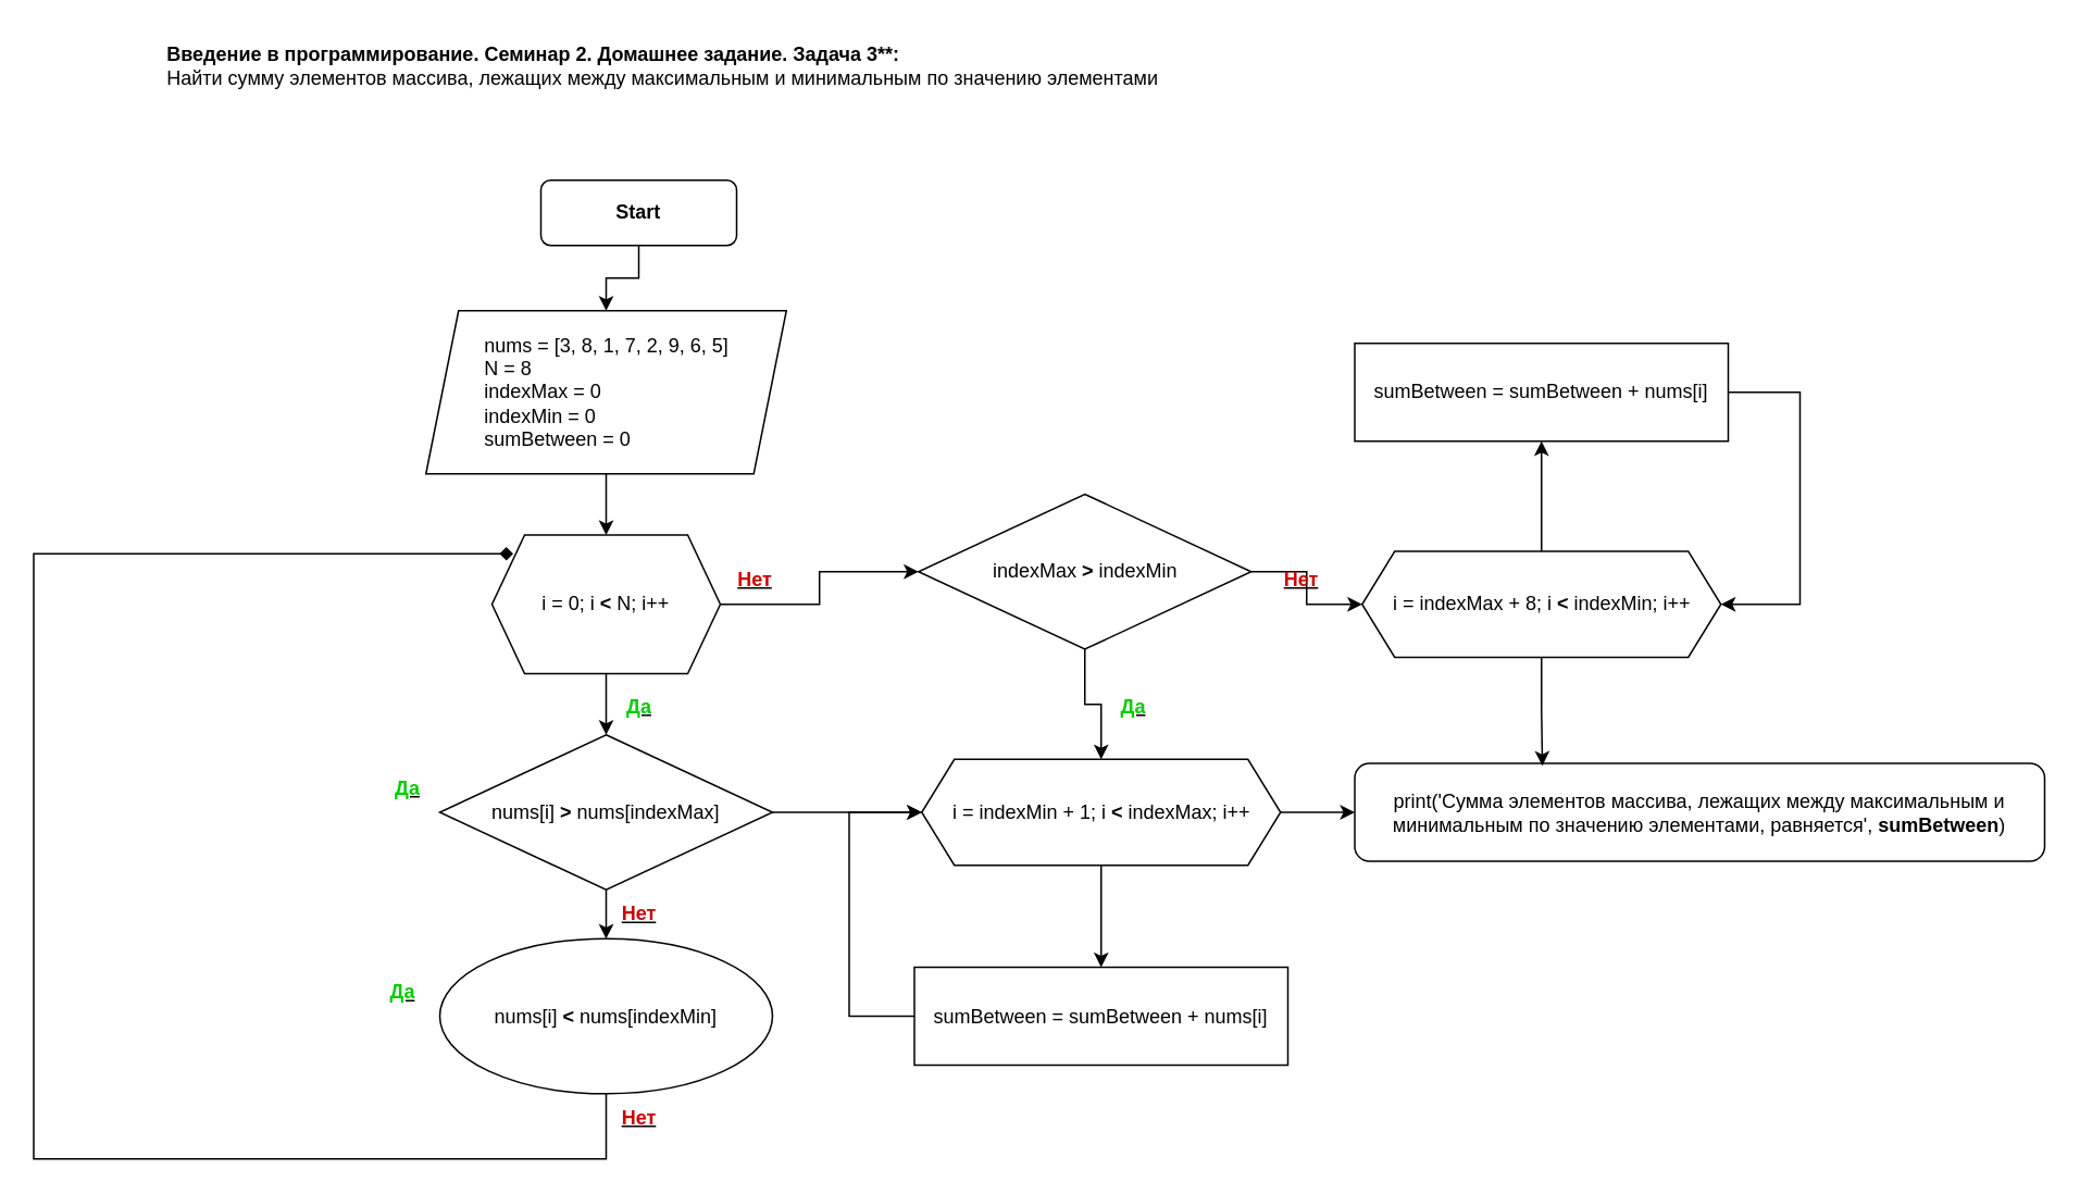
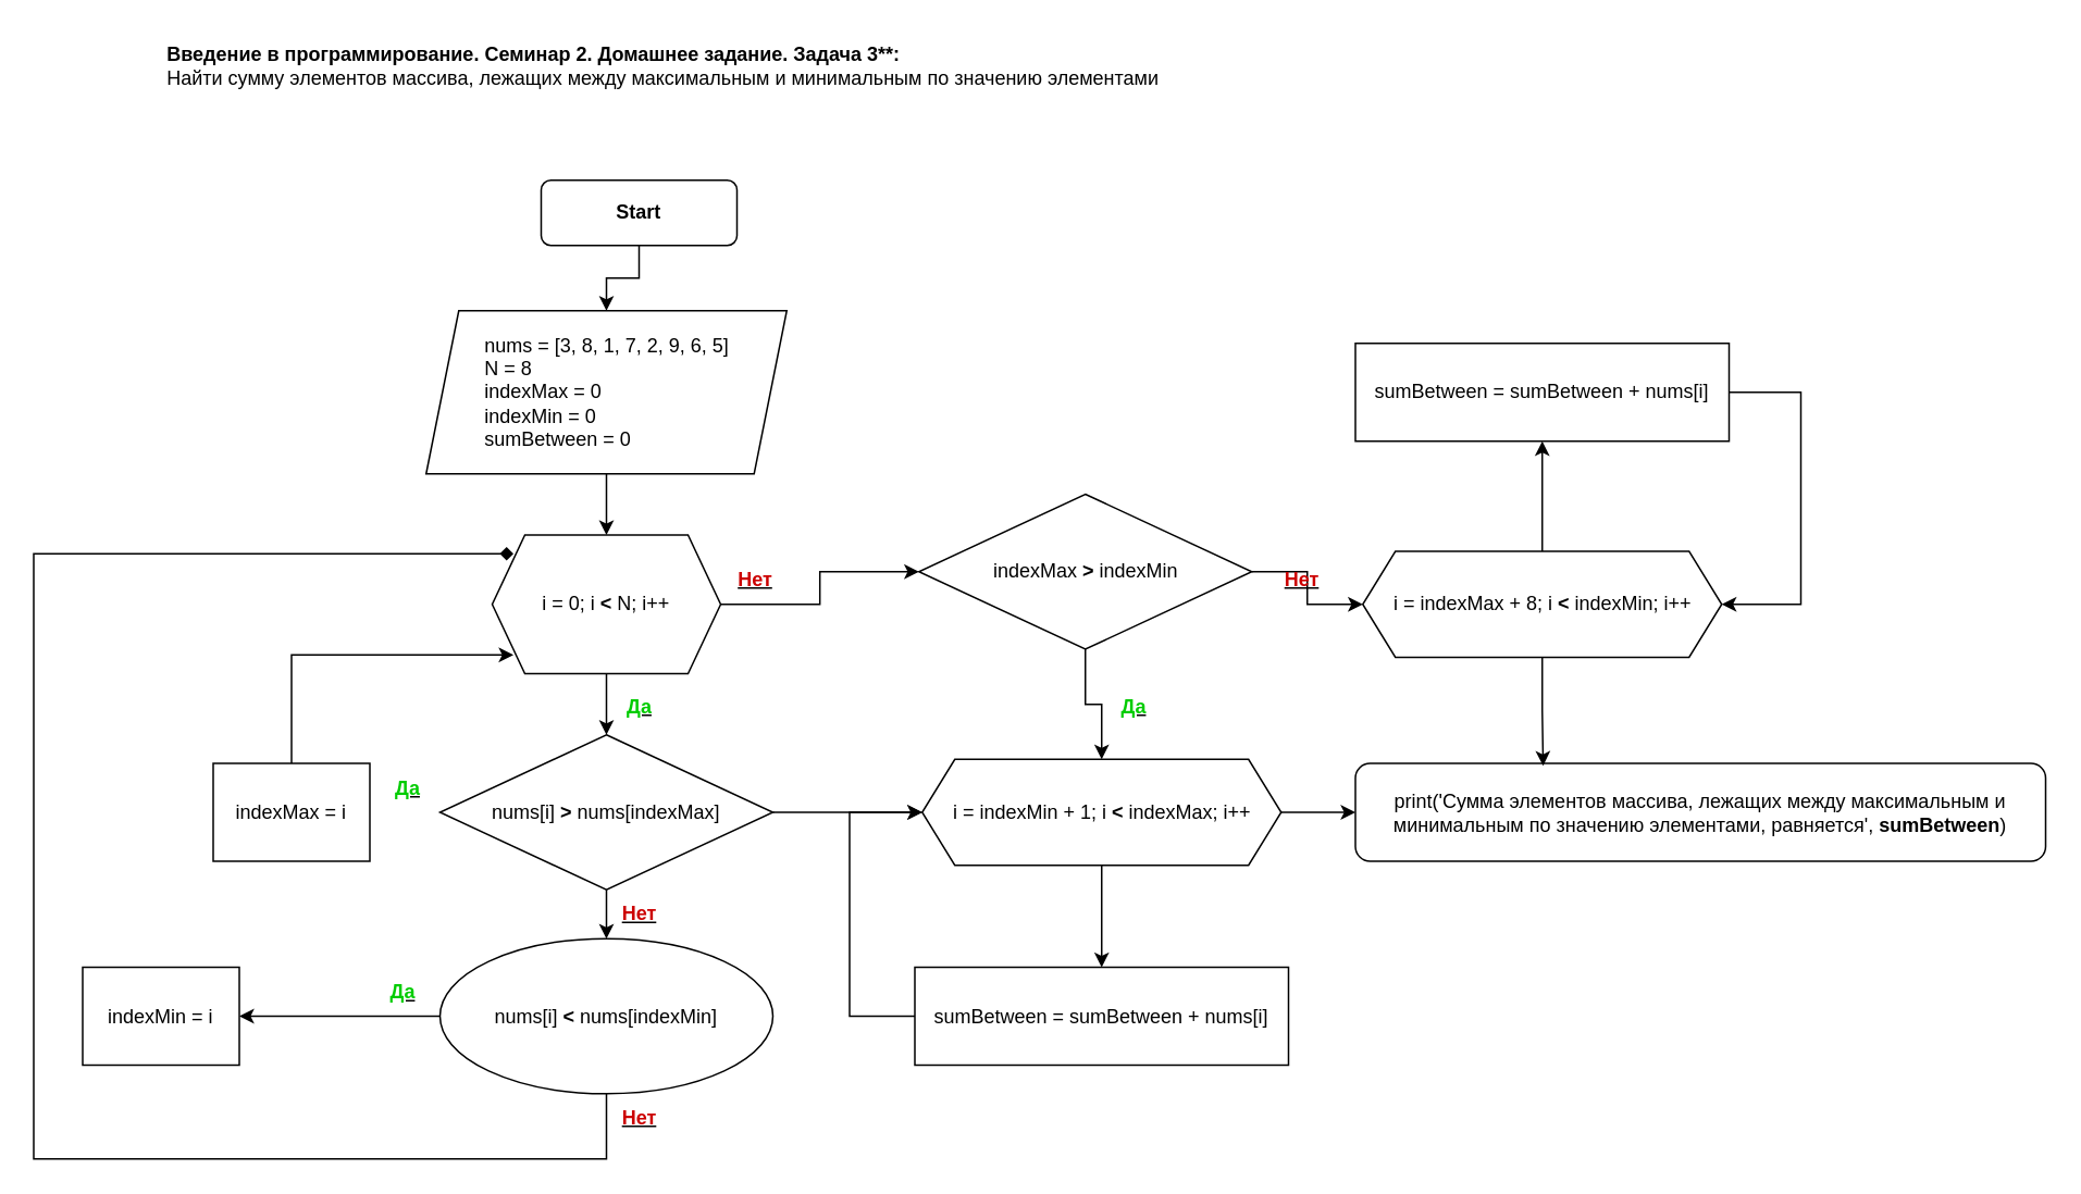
+ <mxCell id="20" style="edgeStyle=orthogonalEdgeStyle;rounded=0;orthogonalLoop=1;jettySize=auto;html=1;entryX=0.093;entryY=0.865;entryDx=0;entryDy=0;entryPerimeter=0;" edge="1" parent="1" source="21" target="25"><mxGeometry relative="1" as="geometry"><Array as="points"><mxPoint x="178" y="401" /></Array></mxGeometry></mxCell>
+ <mxCell id="21" value="&lt;div style=&quot;text-align: justify;&quot;&gt;indexMax = i&lt;/div&gt;" style="rounded=0;whiteSpace=wrap;html=1;" vertex="1" parent="1"><mxGeometry x="130" y="467.5" width="96" height="60" as="geometry" /></mxCell>
+ <mxCell id="19" value="&lt;span style=&quot;text-align: justify;&quot;&gt;indexMin = i&lt;/span&gt;" style="rounded=0;whiteSpace=wrap;html=1;" vertex="1" parent="1"><mxGeometry x="50" y="592.5" width="96" height="60" as="geometry" /></mxCell>
+ <mxCell id="15" value="" style="edgeStyle=orthogonalEdgeStyle;rounded=0;orthogonalLoop=1;jettySize=auto;html=1;" edge="1" parent="1" source="17" target="19"><mxGeometry relative="1" as="geometry" /></mxCell>
